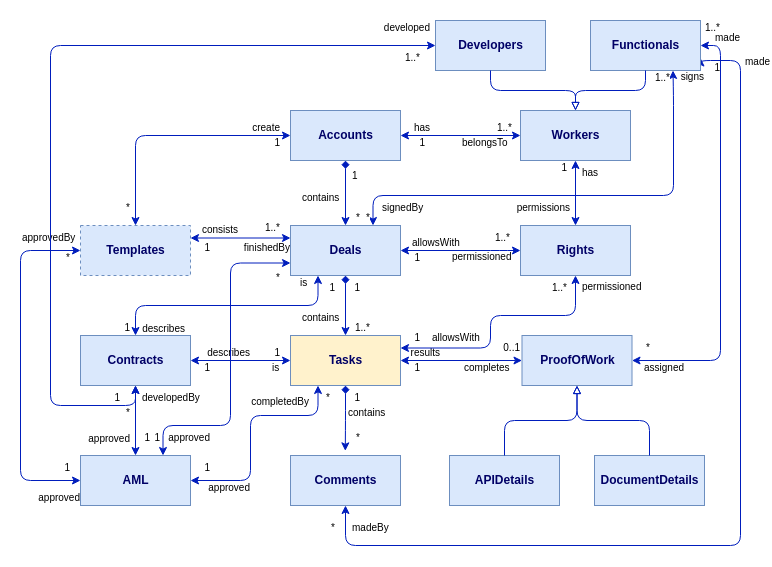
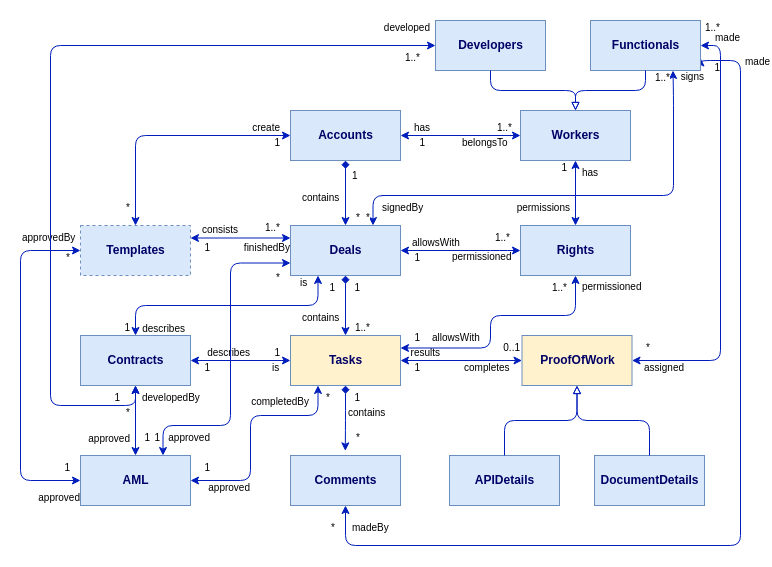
- <mxCell id="13" value="ProofOfWork" style="html=1;fillColor=#dae8fc;strokeColor=#6c8ebf;fontColor=#000066;fontStyle=1" parent="1" vertex="1"><mxGeometry x="521.5" y="335" width="110" height="50" as="geometry" /></mxCell>
+ <mxCell id="13" value="ProofOfWork" style="html=1;fillColor=#fff2cc;strokeColor=#6c8ebf;fontColor=#000066;fontStyle=1;" parent="1" vertex="1"><mxGeometry x="521.5" y="335" width="110" height="50" as="geometry" /></mxCell>
